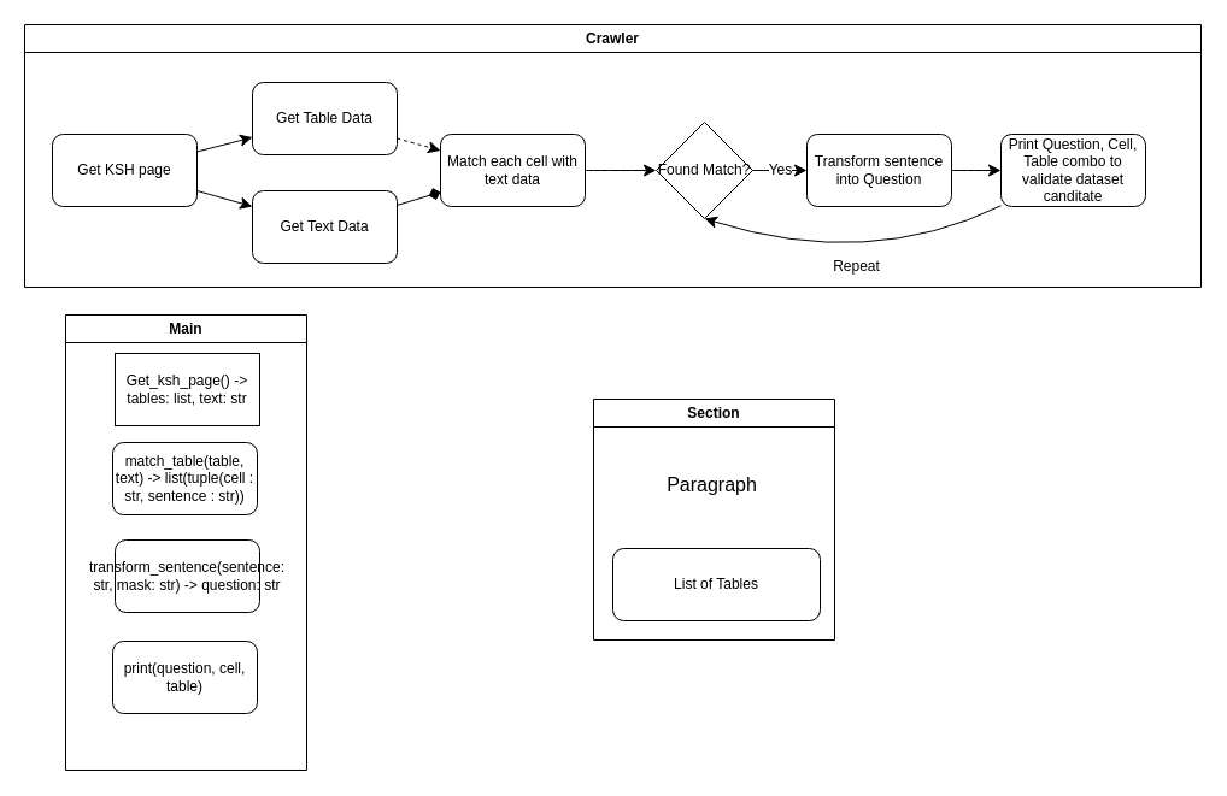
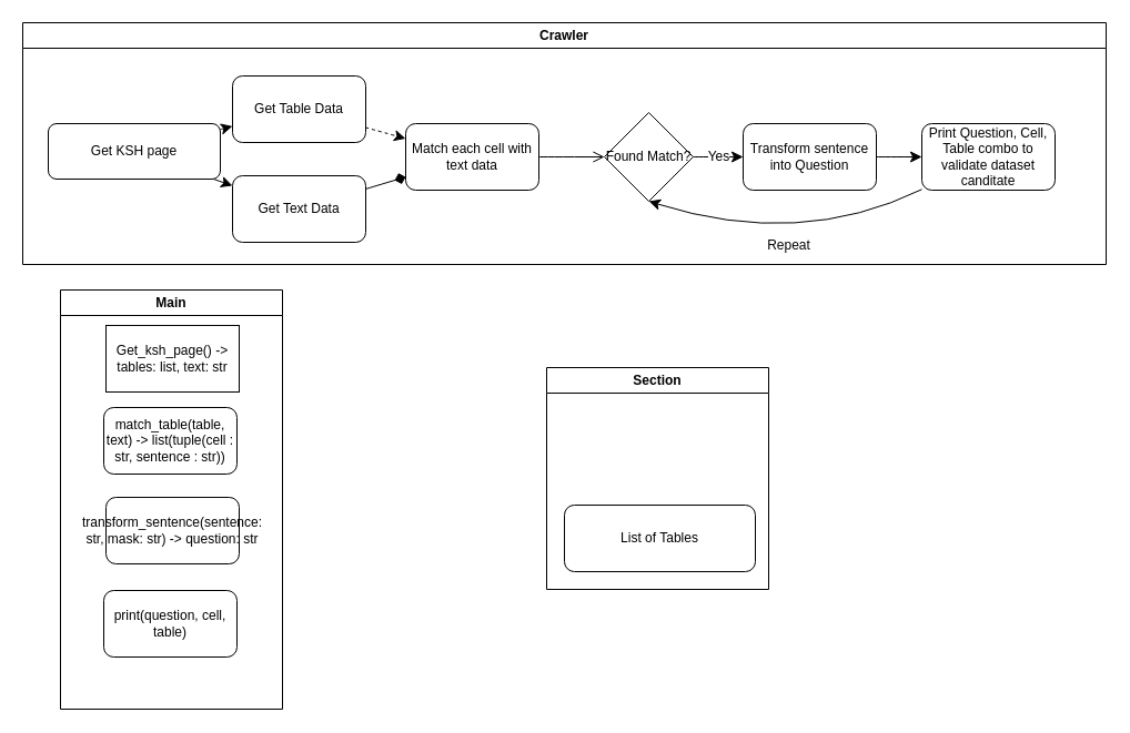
- <mxCell id="5" value="Get KSH page" style="rounded=1;whiteSpace=wrap;html=1;" parent="2" vertex="1"><mxGeometry x="23" y="91" width="120" height="60" as="geometry" /></mxCell>
+ <mxCell id="5" value="Get KSH page" style="rounded=1;whiteSpace=wrap;html=1;" parent="2" vertex="1"><mxGeometry x="23" y="91" width="155" height="50" as="geometry" /></mxCell>
- <mxCell id="10" value="" style="edgeStyle=none;curved=1;rounded=0;orthogonalLoop=1;jettySize=auto;html=1;fontSize=12;startSize=8;endSize=8;" parent="2" source="11" target="13" edge="1"><mxGeometry relative="1" as="geometry" /></mxCell>
+ <mxCell id="10" value="" style="edgeStyle=none;curved=1;rounded=0;orthogonalLoop=1;jettySize=auto;html=1;fontSize=12;startSize=8;endSize=8;endArrow=open;" parent="2" source="11" target="13" edge="1"><mxGeometry relative="1" as="geometry" /></mxCell>
- <mxCell id="24" value="Paragraph" style="text;html=1;align=center;verticalAlign=middle;whiteSpace=wrap;rounded=0;fontSize=16;" vertex="1" parent="23"><mxGeometry x="7" y="29" width="183" height="83" as="geometry" /></mxCell>
